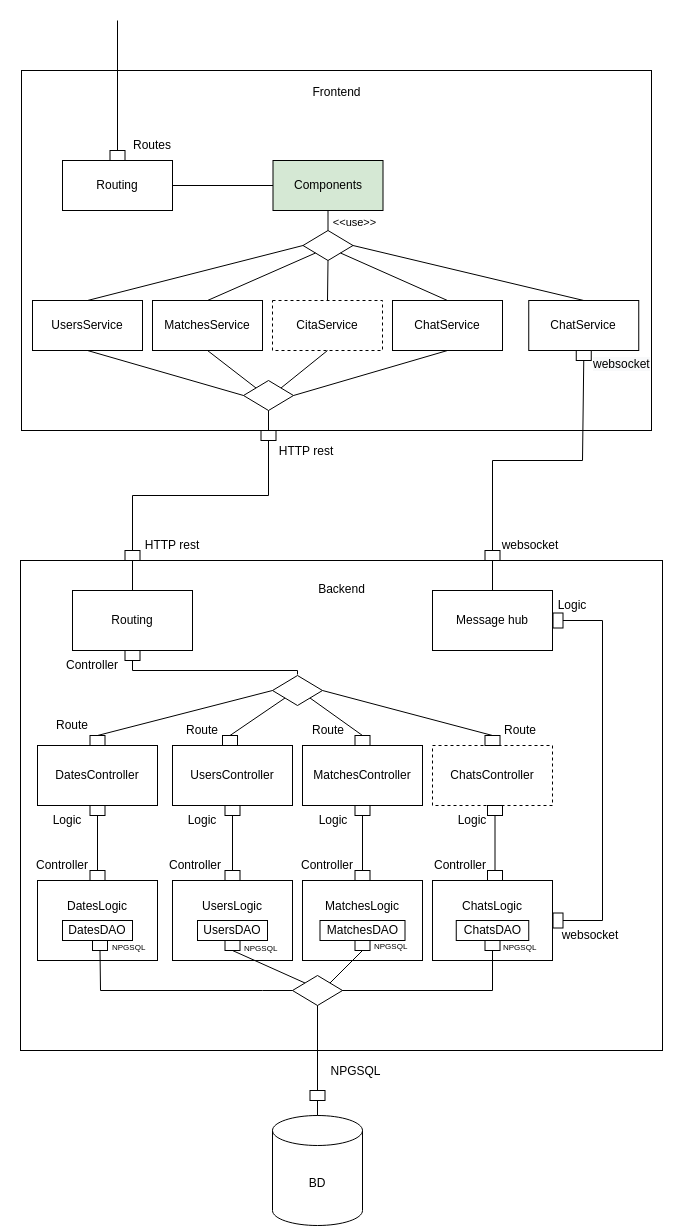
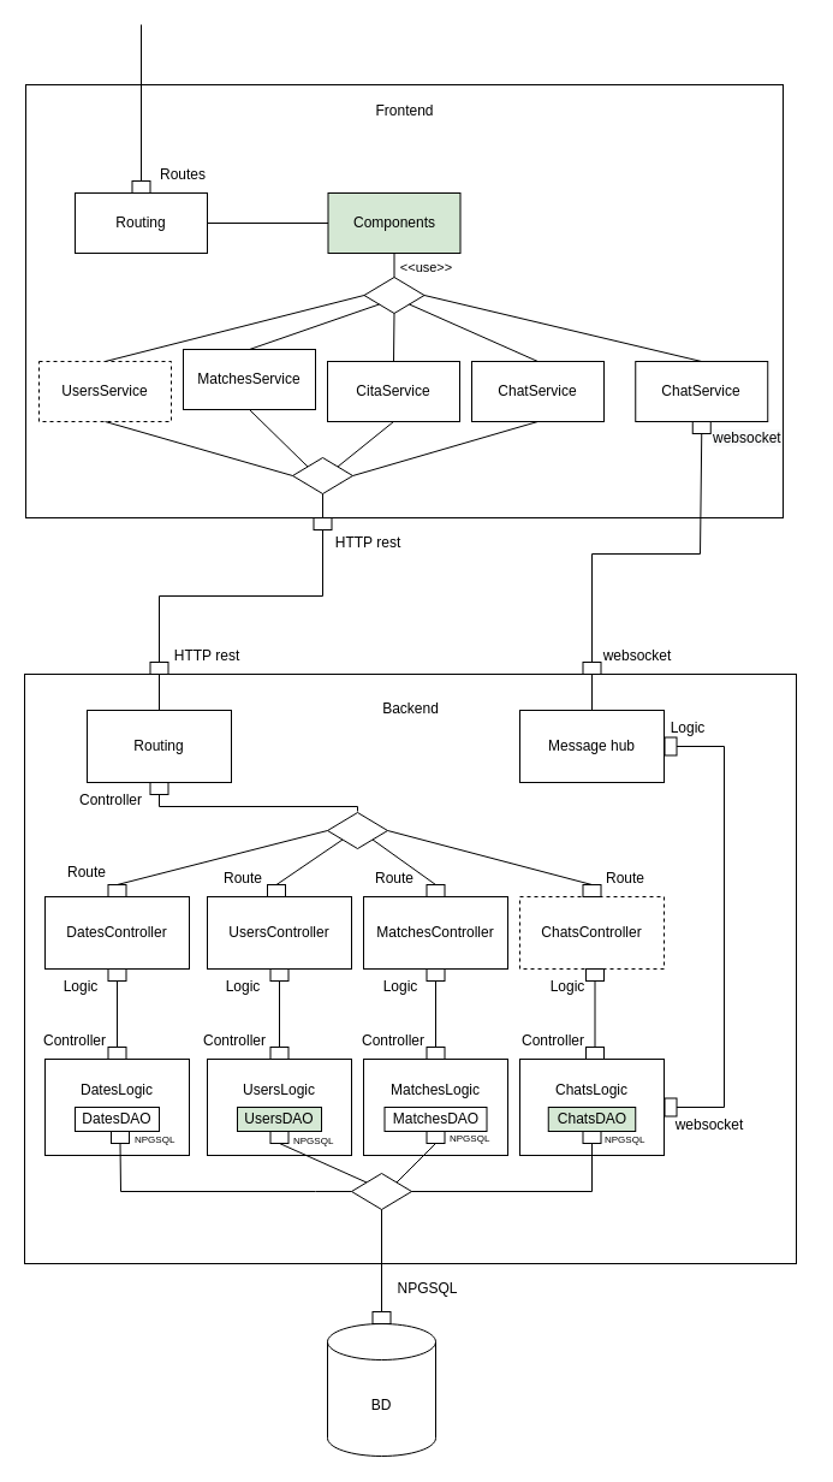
- <mxCell id="71" value="UsersService" style="rounded=0;whiteSpace=wrap;html=1;" vertex="1" parent="1"><mxGeometry x="32" y="300" width="110" height="50" as="geometry" /></mxCell>
+ <mxCell id="71" value="UsersService" style="rounded=0;whiteSpace=wrap;html=1;dashed=1;" vertex="1" parent="1"><mxGeometry x="32" y="300" width="110" height="50" as="geometry" /></mxCell>
- <mxCell id="95" value="MatchesService" style="rounded=0;whiteSpace=wrap;html=1;" vertex="1" parent="1"><mxGeometry x="152" y="300" width="110" height="50" as="geometry" /></mxCell>
+ <mxCell id="95" value="MatchesService" style="rounded=0;whiteSpace=wrap;html=1;" vertex="1" parent="1"><mxGeometry x="152" y="290" width="110" height="50" as="geometry" /></mxCell>
- <mxCell id="97" value="CitaService" style="rounded=0;whiteSpace=wrap;html=1;dashed=1;" vertex="1" parent="1"><mxGeometry x="272" y="300" width="110" height="50" as="geometry" /></mxCell>
+ <mxCell id="97" value="CitaService" style="rounded=0;whiteSpace=wrap;html=1;" vertex="1" parent="1"><mxGeometry x="272" y="300" width="110" height="50" as="geometry" /></mxCell>
- <mxCell id="32" value="UsersDAO" style="rounded=0;whiteSpace=wrap;html=1;" vertex="1" parent="1"><mxGeometry x="197" y="920" width="70" height="20" as="geometry" /></mxCell>
+ <mxCell id="32" value="UsersDAO" style="rounded=0;whiteSpace=wrap;html=1;fillColor=#d5e8d4;" vertex="1" parent="1"><mxGeometry x="197" y="920" width="70" height="20" as="geometry" /></mxCell>
- <mxCell id="34" value="ChatsDAO" style="rounded=0;whiteSpace=wrap;html=1;" vertex="1" parent="1"><mxGeometry x="455.75" y="920" width="72.5" height="20" as="geometry" /></mxCell>
+ <mxCell id="34" value="ChatsDAO" style="rounded=0;whiteSpace=wrap;html=1;fillColor=#d5e8d4;" vertex="1" parent="1"><mxGeometry x="455.75" y="920" width="72.5" height="20" as="geometry" /></mxCell>
- <mxCell id="24" value="BD" style="shape=cylinder3;whiteSpace=wrap;html=1;boundedLbl=1;backgroundOutline=1;size=15;" vertex="1" parent="1"><mxGeometry x="272" y="1115" width="90" height="110" as="geometry" /></mxCell>
+ <mxCell id="24" value="BD" style="shape=cylinder3;whiteSpace=wrap;html=1;boundedLbl=1;backgroundOutline=1;size=15;" vertex="1" parent="1"><mxGeometry x="272" y="1100" width="90" height="110" as="geometry" /></mxCell>
